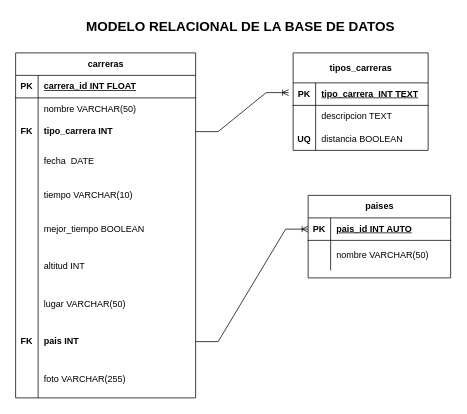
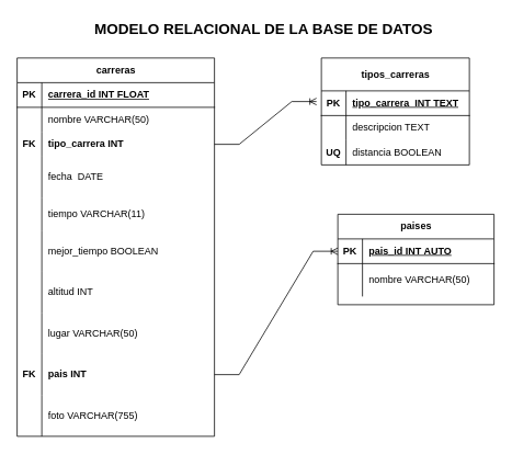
- <mxCell id="17" value="tiempo VARCHAR(10)" style="shape=partialRectangle;connectable=0;fillColor=none;top=0;left=0;bottom=0;right=0;align=left;spacingLeft=6;overflow=hidden;whiteSpace=wrap;html=1;" parent="15" vertex="1"><mxGeometry x="30" width="210" height="40" as="geometry"><mxRectangle width="210" height="40" as="alternateBounds" /></mxGeometry></mxCell>
+ <mxCell id="17" value="tiempo VARCHAR(11)" style="shape=partialRectangle;connectable=0;fillColor=none;top=0;left=0;bottom=0;right=0;align=left;spacingLeft=6;overflow=hidden;whiteSpace=wrap;html=1;" parent="15" vertex="1"><mxGeometry x="30" width="210" height="40" as="geometry"><mxRectangle width="210" height="40" as="alternateBounds" /></mxGeometry></mxCell>
- <mxCell id="32" value="foto VARCHAR(255)" style="shape=partialRectangle;connectable=0;fillColor=none;top=0;left=0;bottom=0;right=0;align=left;spacingLeft=6;overflow=hidden;whiteSpace=wrap;html=1;" parent="30" vertex="1"><mxGeometry x="30" width="210" height="50" as="geometry"><mxRectangle width="210" height="50" as="alternateBounds" /></mxGeometry></mxCell>
+ <mxCell id="32" value="foto VARCHAR(755)" style="shape=partialRectangle;connectable=0;fillColor=none;top=0;left=0;bottom=0;right=0;align=left;spacingLeft=6;overflow=hidden;whiteSpace=wrap;html=1;" parent="30" vertex="1"><mxGeometry x="30" width="210" height="50" as="geometry"><mxRectangle width="210" height="50" as="alternateBounds" /></mxGeometry></mxCell>
